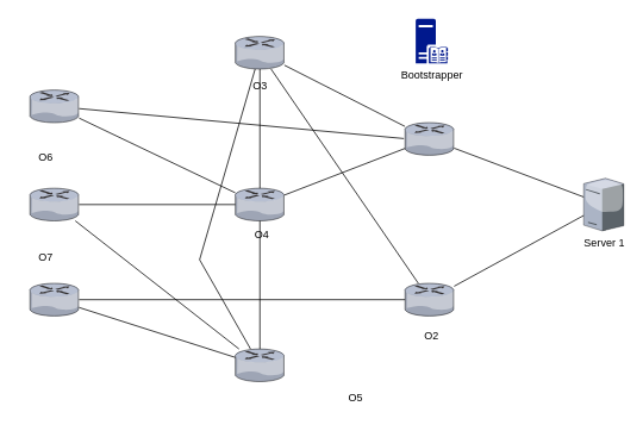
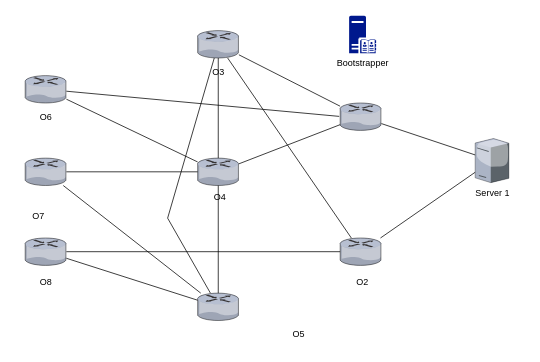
- <mxCell id="19" value="O6" style="text;html=1;align=center;verticalAlign=middle;whiteSpace=wrap;rounded=0;" parent="1" vertex="1"><mxGeometry x="20.5" y="159.75" width="60" height="30" as="geometry" /></mxCell>
+ <mxCell id="19" value="O6" style="text;html=1;align=center;verticalAlign=middle;whiteSpace=wrap;rounded=0;" parent="1" vertex="1"><mxGeometry x="30.5" y="139.75" width="60" height="30" as="geometry" /></mxCell>
- <mxCell id="10" value="Server 1" style="verticalLabelPosition=bottom;sketch=0;aspect=fixed;html=1;verticalAlign=top;strokeColor=none;align=center;outlineConnect=0;shape=mxgraph.citrix.license_server;" parent="1" vertex="1"><mxGeometry x="653" y="198.83" width="45" height="58.85" as="geometry" /></mxCell>
+ <mxCell id="10" value="Server 1" style="verticalLabelPosition=bottom;sketch=0;aspect=fixed;html=1;verticalAlign=top;strokeColor=none;align=center;outlineConnect=0;shape=mxgraph.citrix.license_server;" parent="1" vertex="1"><mxGeometry x="633" y="183.83" width="45" height="58.85" as="geometry" /></mxCell>
+ <mxCell id="17" value="O8" style="text;html=1;align=center;verticalAlign=middle;whiteSpace=wrap;rounded=0;" parent="1" vertex="1"><mxGeometry x="30.5" y="360" width="60" height="30" as="geometry" /></mxCell>
